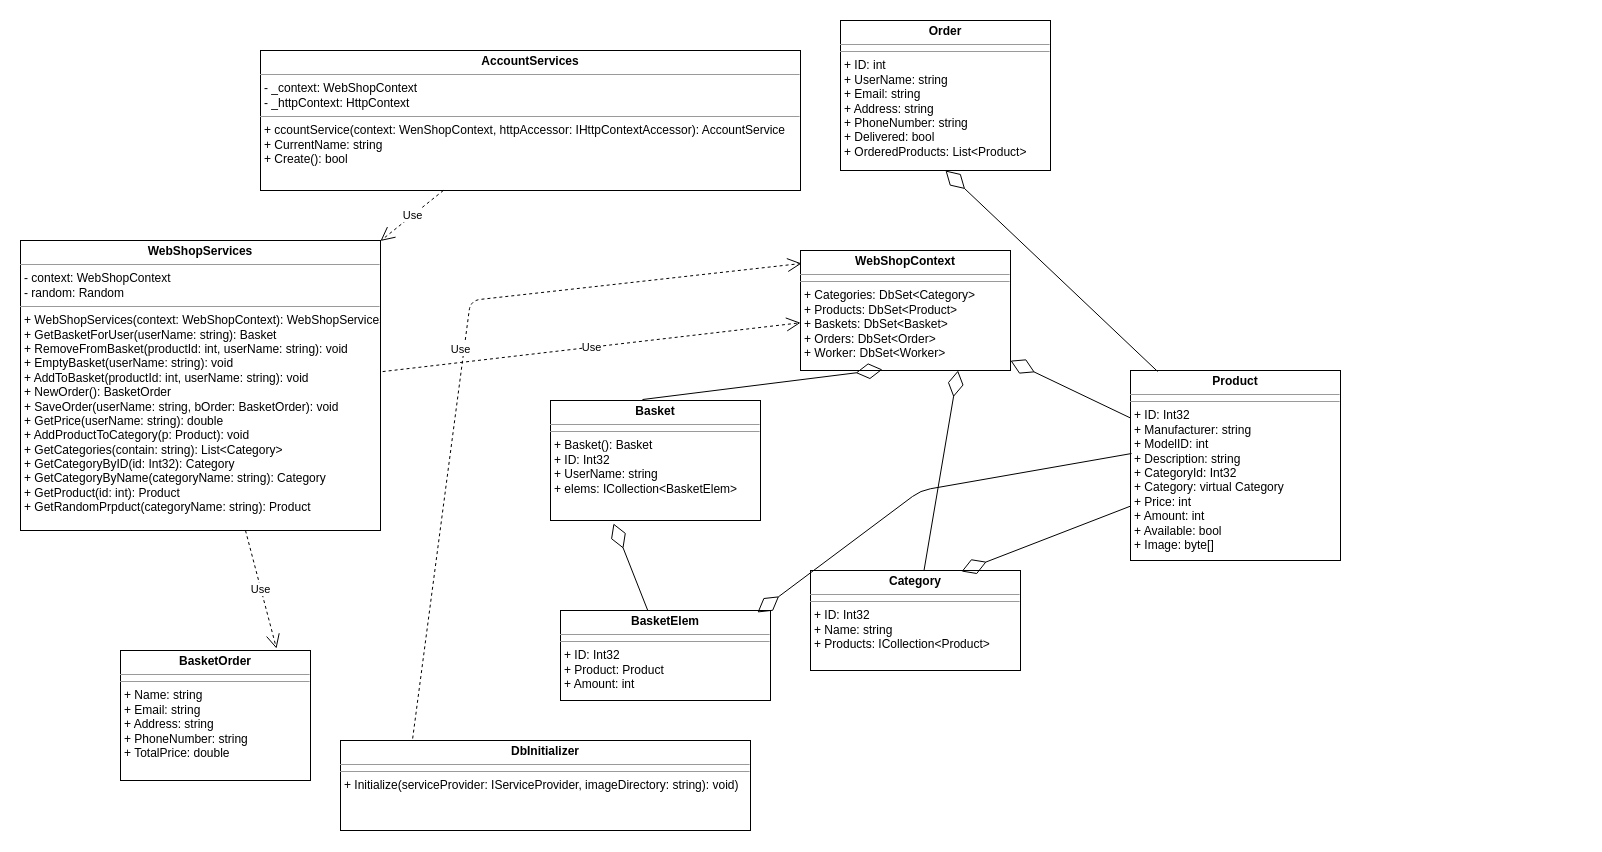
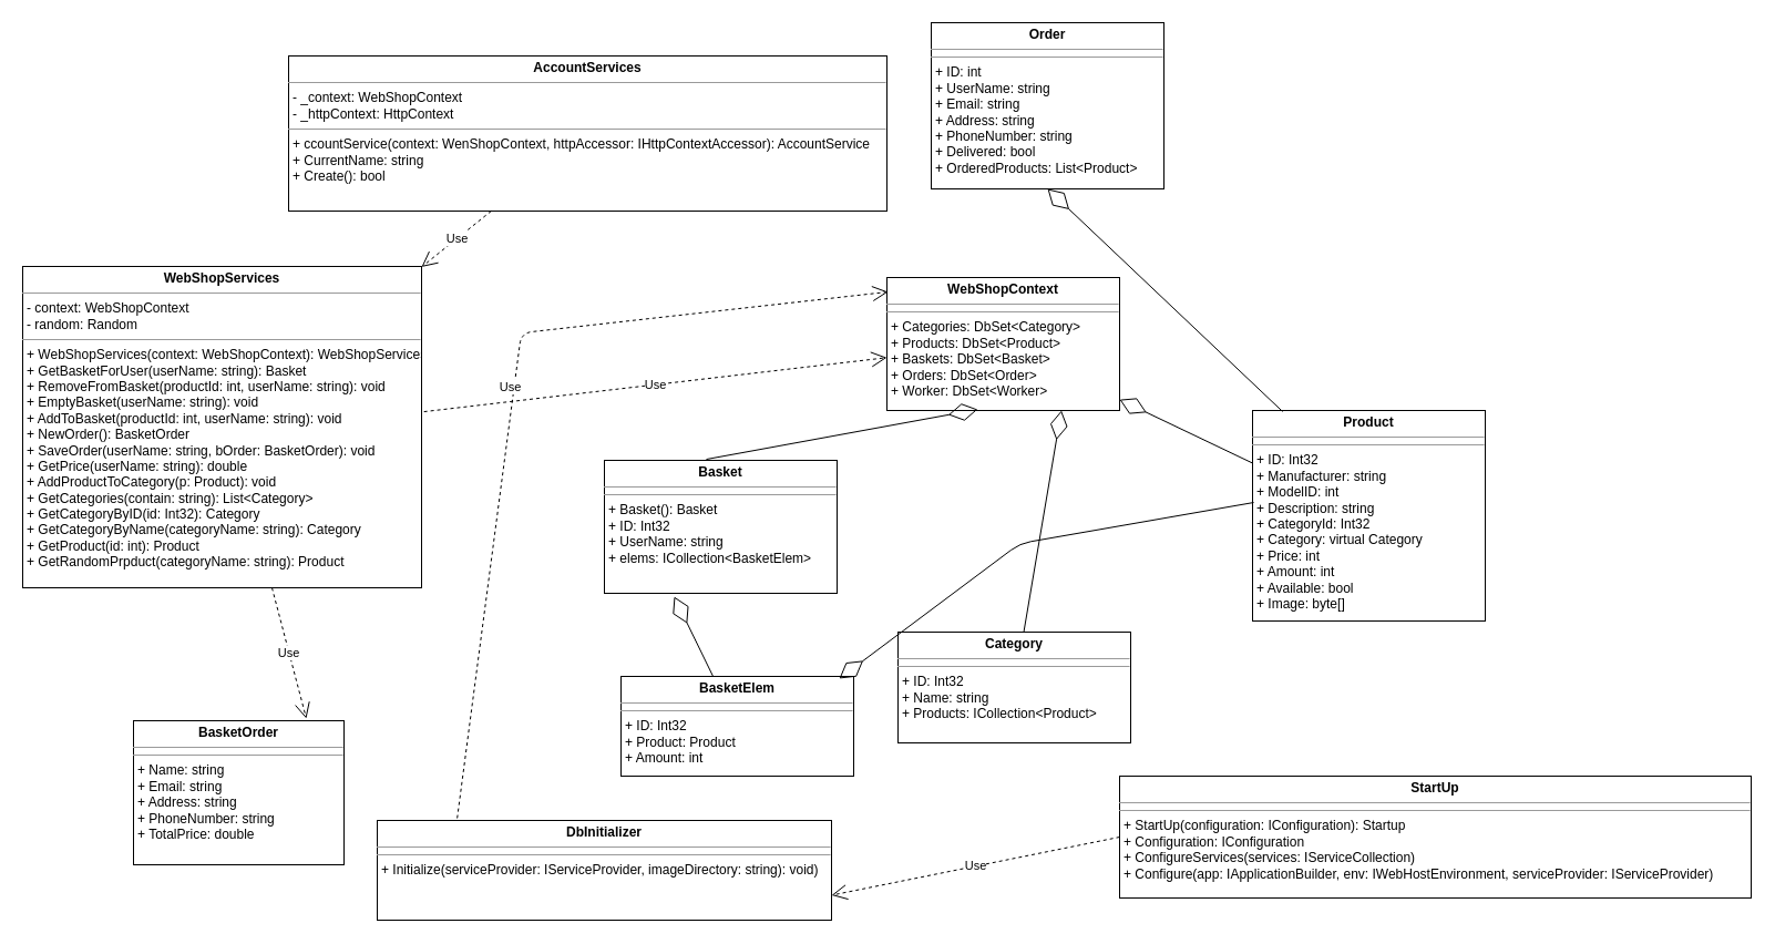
- <mxCell id="3" value="&lt;p style=&quot;margin: 0px ; margin-top: 4px ; text-align: center&quot;&gt;&lt;b&gt;Basket&lt;/b&gt;&lt;/p&gt;&lt;hr size=&quot;1&quot;&gt;&lt;hr size=&quot;1&quot;&gt;&lt;p style=&quot;margin: 0px ; margin-left: 4px&quot;&gt;+ Basket(): Basket&lt;/p&gt;&lt;p style=&quot;margin: 0px ; margin-left: 4px&quot;&gt;+ ID: Int32&lt;/p&gt;&lt;p style=&quot;margin: 0px ; margin-left: 4px&quot;&gt;+ UserName: string&lt;/p&gt;&lt;p style=&quot;margin: 0px ; margin-left: 4px&quot;&gt;+ elems: ICollection&amp;lt;BasketElem&amp;gt;&lt;br&gt;&lt;/p&gt;" style="verticalAlign=top;align=left;overflow=fill;fontSize=12;fontFamily=Helvetica;html=1;rounded=0;shadow=0;comic=0;labelBackgroundColor=none;strokeWidth=1" vertex="1" parent="1"><mxGeometry x="550" y="400" width="210" height="120" as="geometry" /></mxCell>
+ <mxCell id="3" value="&lt;p style=&quot;margin: 0px ; margin-top: 4px ; text-align: center&quot;&gt;&lt;b&gt;Basket&lt;/b&gt;&lt;/p&gt;&lt;hr size=&quot;1&quot;&gt;&lt;hr size=&quot;1&quot;&gt;&lt;p style=&quot;margin: 0px ; margin-left: 4px&quot;&gt;+ Basket(): Basket&lt;/p&gt;&lt;p style=&quot;margin: 0px ; margin-left: 4px&quot;&gt;+ ID: Int32&lt;/p&gt;&lt;p style=&quot;margin: 0px ; margin-left: 4px&quot;&gt;+ UserName: string&lt;/p&gt;&lt;p style=&quot;margin: 0px ; margin-left: 4px&quot;&gt;+ elems: ICollection&amp;lt;BasketElem&amp;gt;&lt;br&gt;&lt;/p&gt;" style="verticalAlign=top;align=left;overflow=fill;fontSize=12;fontFamily=Helvetica;html=1;rounded=0;shadow=0;comic=0;labelBackgroundColor=none;strokeWidth=1" vertex="1" parent="1"><mxGeometry x="545" y="415" width="210" height="120" as="geometry" /></mxCell>
- <mxCell id="12" value="" style="endArrow=diamondThin;endFill=0;endSize=24;html=1;entryX=0.719;entryY=0.01;entryDx=0;entryDy=0;entryPerimeter=0;" edge="1" parent="1" source="7" target="6"><mxGeometry width="160" relative="1" as="geometry"><mxPoint x="1010.003" y="680" as="sourcePoint" /><mxPoint x="953.39" y="420" as="targetPoint" /></mxGeometry></mxCell>
+ <mxCell id="23" value="&lt;p style=&quot;margin: 0px ; margin-top: 4px ; text-align: center&quot;&gt;&lt;b&gt;StartUp&lt;/b&gt;&lt;/p&gt;&lt;hr size=&quot;1&quot;&gt;&lt;hr size=&quot;1&quot;&gt;&lt;p style=&quot;margin: 0px ; margin-left: 4px&quot;&gt;+ StartUp(configuration: IConfiguration): Startup&lt;/p&gt;&lt;p style=&quot;margin: 0px ; margin-left: 4px&quot;&gt;+ Configuration: IConfiguration&lt;/p&gt;&lt;p style=&quot;margin: 0px ; margin-left: 4px&quot;&gt;+ ConfigureServices(services: IServiceCollection)&lt;/p&gt;&lt;p style=&quot;margin: 0px ; margin-left: 4px&quot;&gt;+ Configure(app: IApplicationBuilder, env: IWebHostEnvironment, serviceProvider: IServiceProvider)&lt;br&gt;&lt;/p&gt;" style="verticalAlign=top;align=left;overflow=fill;fontSize=12;fontFamily=Helvetica;html=1;" vertex="1" parent="1"><mxGeometry x="1010" y="700" width="570" height="110" as="geometry" /></mxCell>
+ <mxCell id="24" value="Use" style="endArrow=open;endSize=12;dashed=1;html=1;entryX=1;entryY=0.75;entryDx=0;entryDy=0;exitX=0;exitY=0.5;exitDx=0;exitDy=0;" edge="1" parent="1" source="23" target="21"><mxGeometry width="160" relative="1" as="geometry"><mxPoint x="840" y="690" as="sourcePoint" /><mxPoint x="1000" y="690" as="targetPoint" /></mxGeometry></mxCell>
